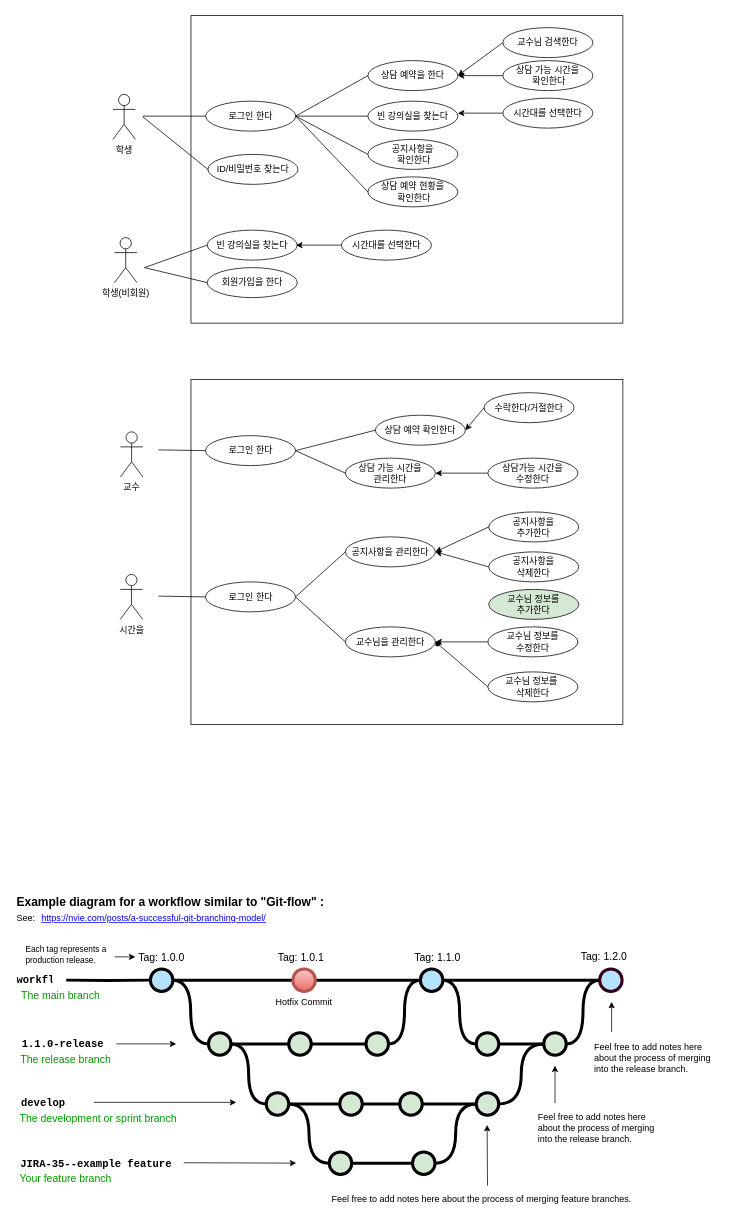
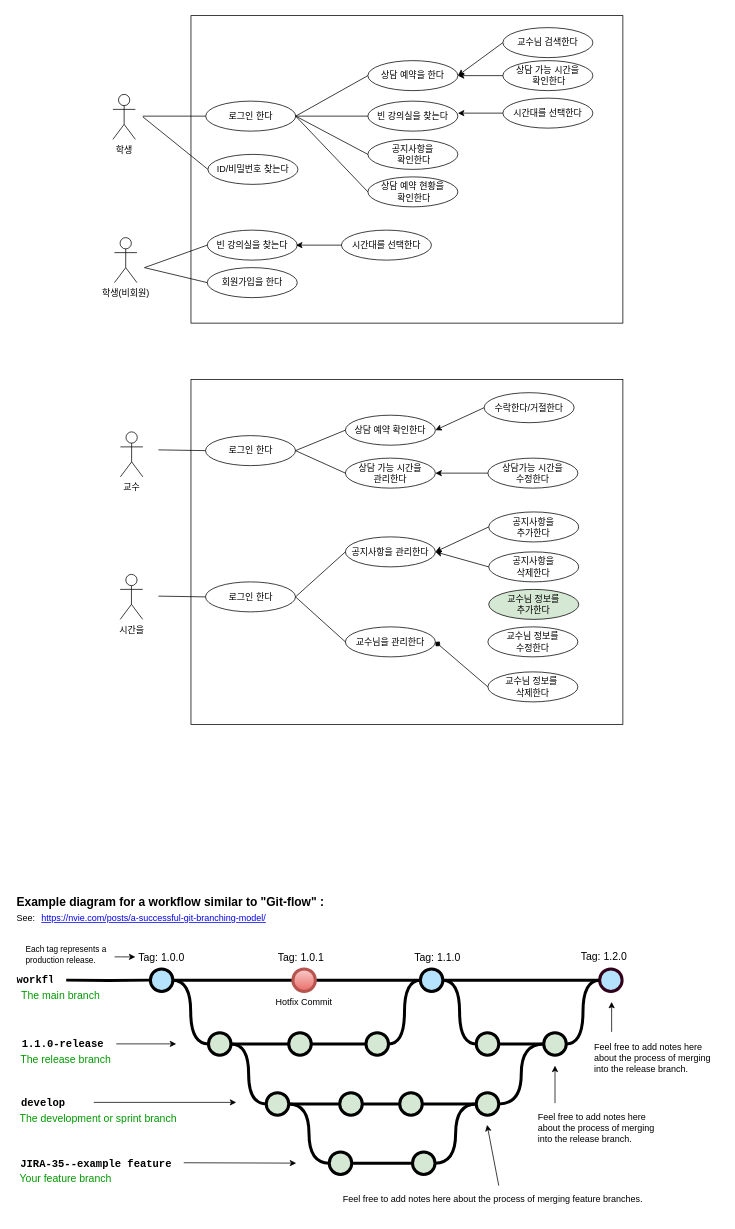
- <mxCell id="130" value="상담 예약 확인한다" style="ellipse;whiteSpace=wrap;html=1;" vertex="1" parent="1"><mxGeometry x="500" y="552.75" width="120" height="40" as="geometry" /></mxCell>
+ <mxCell id="130" value="상담 예약 확인한다" style="ellipse;whiteSpace=wrap;html=1;" vertex="1" parent="1"><mxGeometry x="460" y="552.75" width="120" height="40" as="geometry" /></mxCell>
- <mxCell id="166" value="" style="endArrow=classic;html=1;rounded=0;entryX=1;entryY=0.5;entryDx=0;entryDy=0;exitX=0;exitY=0.5;exitDx=0;exitDy=0;" edge="1" source="164" parent="1" target="145"><mxGeometry width="50" height="50" relative="1" as="geometry"><mxPoint x="515.13" y="987.25" as="sourcePoint" /><mxPoint x="589.5" y="839.5" as="targetPoint" /></mxGeometry></mxCell>
- <mxCell id="54" value="&lt;div style=&quot;&quot;&gt;&lt;span&gt;Feel free to add notes here about the process of merging feature branches.&lt;/span&gt;&lt;/div&gt;" style="text;html=1;strokeColor=none;fillColor=none;align=left;verticalAlign=middle;whiteSpace=wrap;overflow=hidden;fontSize=12;fontStyle=0;fontColor=#000000;" parent="1" vertex="1"><mxGeometry x="440.38" y="1580" width="418.25" height="36" as="geometry" /></mxCell>
+ <mxCell id="54" value="&lt;div style=&quot;&quot;&gt;&lt;span&gt;Feel free to add notes here about the process of merging feature branches.&lt;/span&gt;&lt;/div&gt;" style="text;html=1;strokeColor=none;fillColor=none;align=left;verticalAlign=middle;whiteSpace=wrap;overflow=hidden;fontSize=12;fontStyle=0;fontColor=#000000;" parent="1" vertex="1"><mxGeometry x="455.38" y="1580" width="418.25" height="36" as="geometry" /></mxCell>
